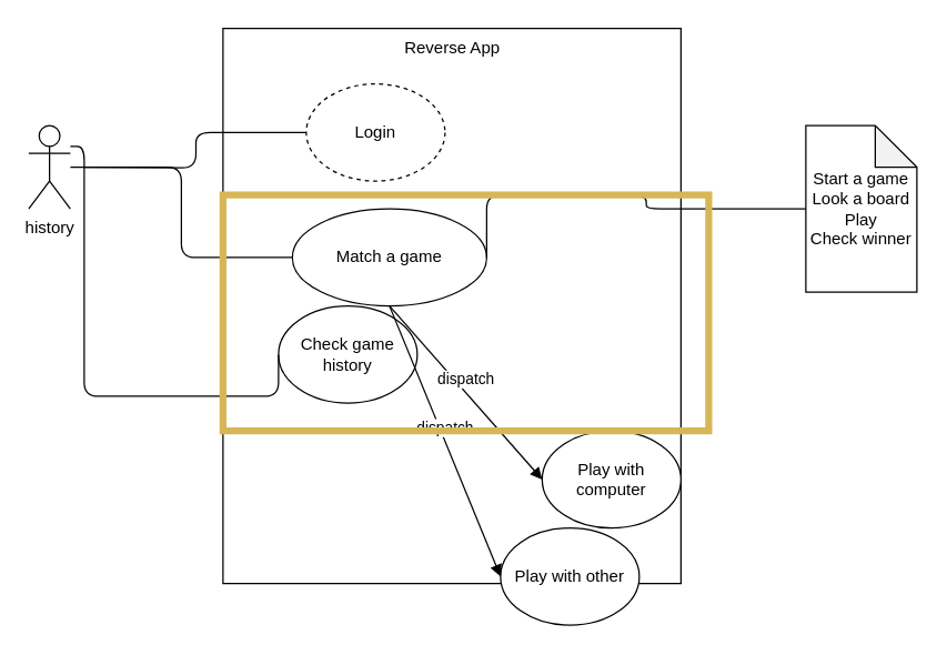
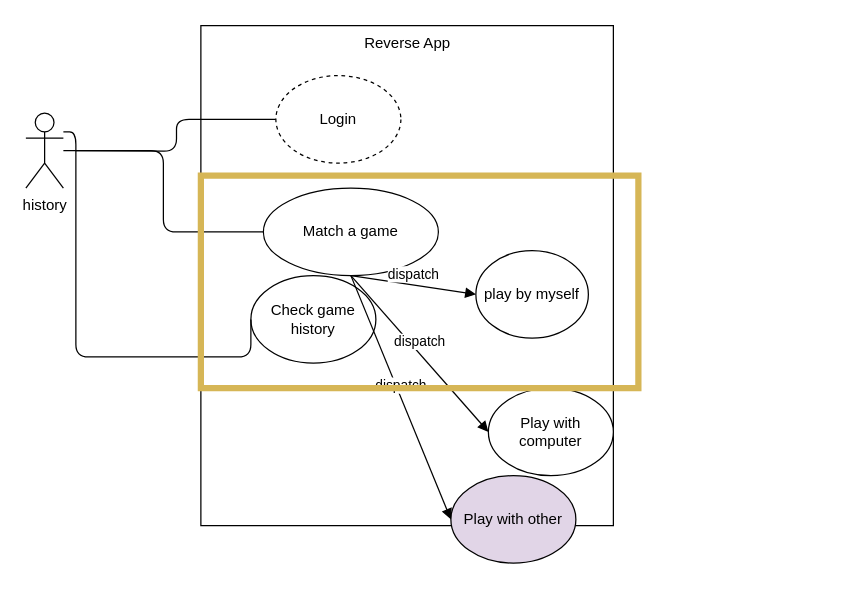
- <mxCell id="7" value="" style="endArrow=none;html=1;edgeStyle=orthogonalEdgeStyle;exitX=1;exitY=0.5;exitDx=0;exitDy=0;" edge="1" parent="1" source="4" target="6"><mxGeometry relative="1" as="geometry"><mxPoint x="280" y="130" as="sourcePoint" /><mxPoint x="440" y="130" as="targetPoint" /><Array as="points"><mxPoint x="350" y="140" /><mxPoint x="465" y="140" /><mxPoint x="465" y="150" /></Array></mxGeometry></mxCell>
- <mxCell id="6" value="Start a game&lt;br&gt;Look a board&lt;br&gt;Play&lt;br&gt;Check winner" style="shape=note;whiteSpace=wrap;html=1;backgroundOutline=1;darkOpacity=0.05;" vertex="1" parent="1"><mxGeometry x="580" y="90" width="80" height="120" as="geometry" /></mxCell>
+ <mxCell id="15" value="dispatch" style="html=1;verticalAlign=bottom;endArrow=block;exitX=0.5;exitY=1;exitDx=0;exitDy=0;entryX=0;entryY=0.5;entryDx=0;entryDy=0;" edge="1" parent="1" source="4" target="12"><mxGeometry width="80" relative="1" as="geometry"><mxPoint x="320" y="220" as="sourcePoint" /><mxPoint x="400" y="220" as="targetPoint" /></mxGeometry></mxCell>
+ <mxCell id="12" value="play by myself" style="ellipse;whiteSpace=wrap;html=1;" vertex="1" parent="1"><mxGeometry x="380" y="200" width="90" height="70" as="geometry" /></mxCell>
- <mxCell id="14" value="Play with other" style="ellipse;whiteSpace=wrap;html=1;" vertex="1" parent="1"><mxGeometry x="360" y="380" width="100" height="70" as="geometry" /></mxCell>
+ <mxCell id="14" value="Play with other" style="ellipse;whiteSpace=wrap;html=1;fillColor=#e1d5e7;" vertex="1" parent="1"><mxGeometry x="360" y="380" width="100" height="70" as="geometry" /></mxCell>
